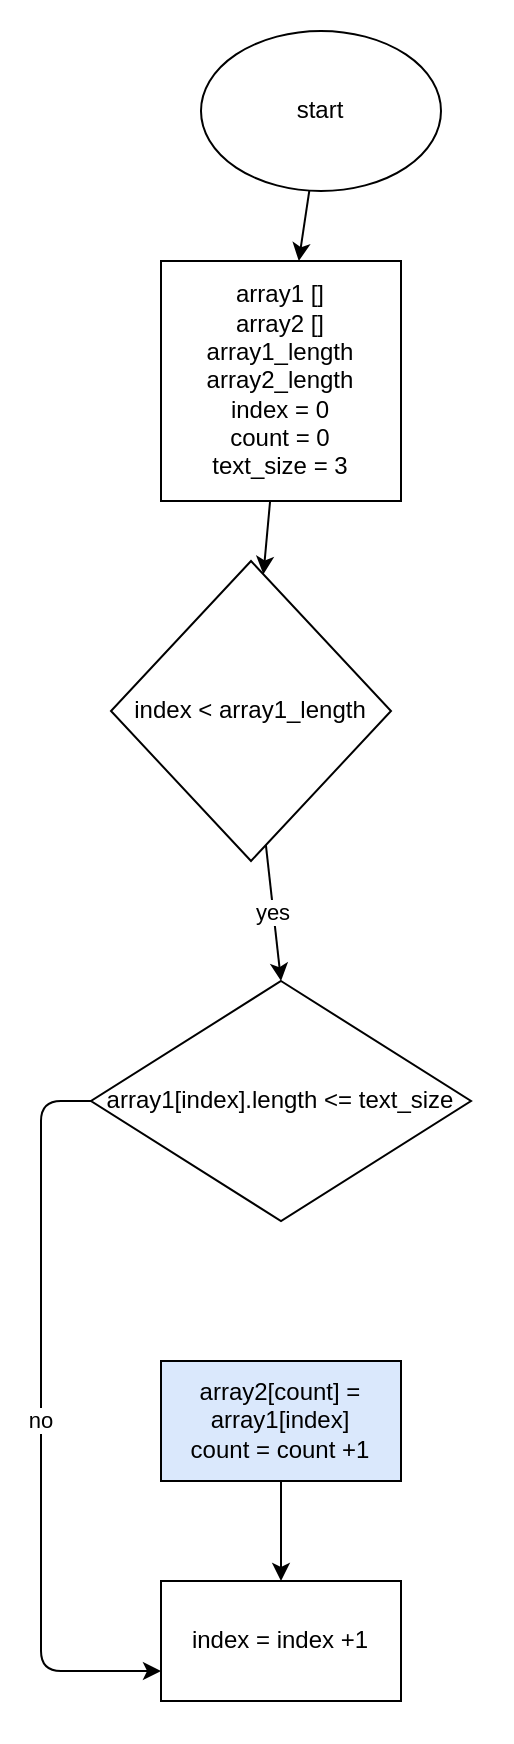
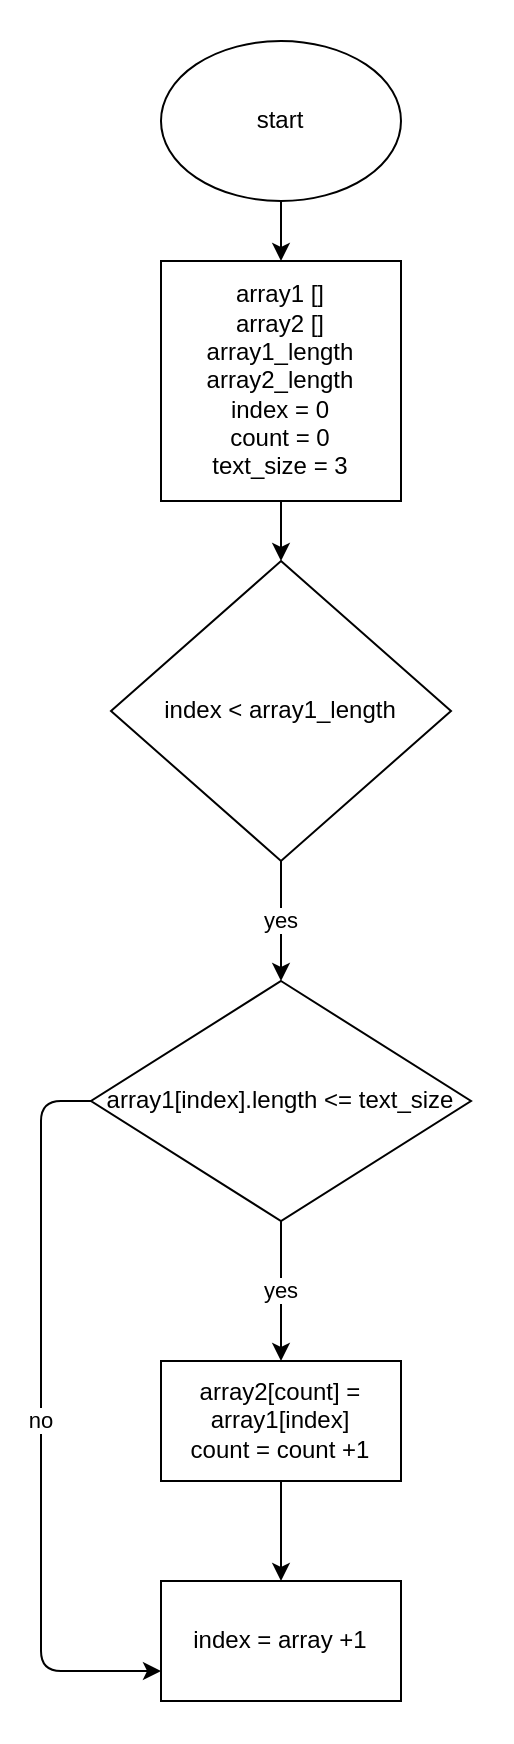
- <mxCell id="3" value="start" style="ellipse;whiteSpace=wrap;html=1;" vertex="1" parent="1"><mxGeometry x="100" y="15" width="120" height="80" as="geometry" /></mxCell>
+ <mxCell id="3" value="start" style="ellipse;whiteSpace=wrap;html=1;" vertex="1" parent="1"><mxGeometry x="80" y="20" width="120" height="80" as="geometry" /></mxCell>
- <mxCell id="7" value="index &amp;lt; array1_length" style="rhombus;whiteSpace=wrap;html=1;" vertex="1" parent="1"><mxGeometry x="55" y="280" width="140" height="150" as="geometry" /></mxCell>
+ <mxCell id="7" value="index &amp;lt; array1_length" style="rhombus;whiteSpace=wrap;html=1;" vertex="1" parent="1"><mxGeometry x="55" y="280" width="170" height="150" as="geometry" /></mxCell>
+ <mxCell id="8" value="yes" style="edgeStyle=none;html=1;" edge="1" parent="1" source="10" target="12"><mxGeometry relative="1" as="geometry" /></mxCell>
- <mxCell id="12" value="array2[count] = array1[index]&lt;br&gt;count = count +1&lt;br&gt;" style="rounded=0;whiteSpace=wrap;html=1;fillColor=#dae8fc;" vertex="1" parent="1"><mxGeometry x="80" y="680" width="120" height="60" as="geometry" /></mxCell>
+ <mxCell id="12" value="array2[count] = array1[index]&lt;br&gt;count = count +1&lt;br&gt;" style="rounded=0;whiteSpace=wrap;html=1;" vertex="1" parent="1"><mxGeometry x="80" y="680" width="120" height="60" as="geometry" /></mxCell>
- <mxCell id="13" value="index = index +1" style="whiteSpace=wrap;html=1;rounded=0;" vertex="1" parent="1"><mxGeometry x="80" y="790" width="120" height="60" as="geometry" /></mxCell>
+ <mxCell id="13" value="index = array +1" style="whiteSpace=wrap;html=1;rounded=0;" vertex="1" parent="1"><mxGeometry x="80" y="790" width="120" height="60" as="geometry" /></mxCell>
